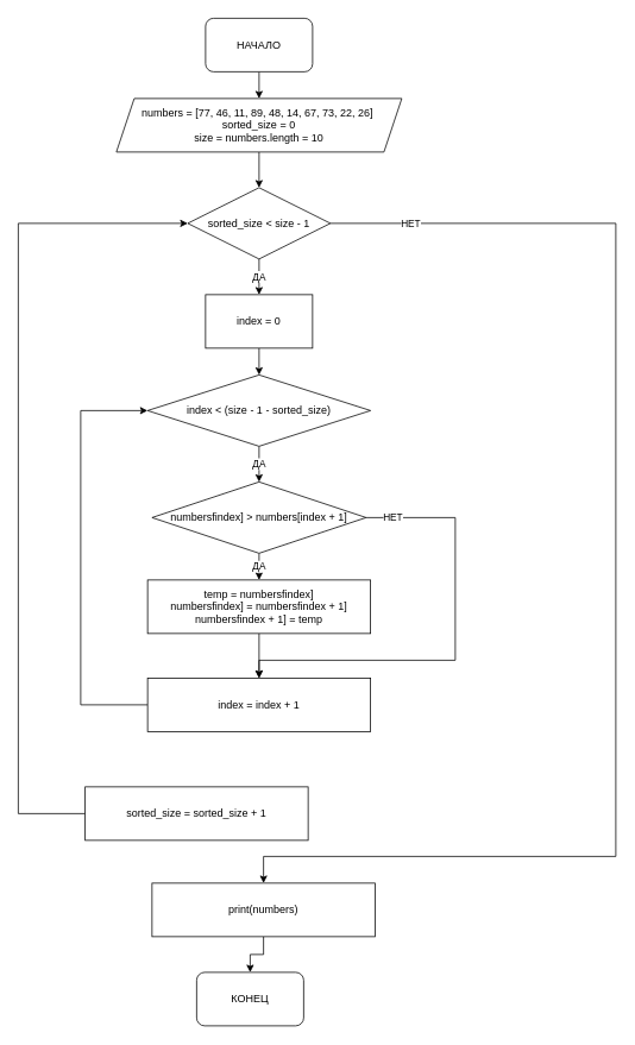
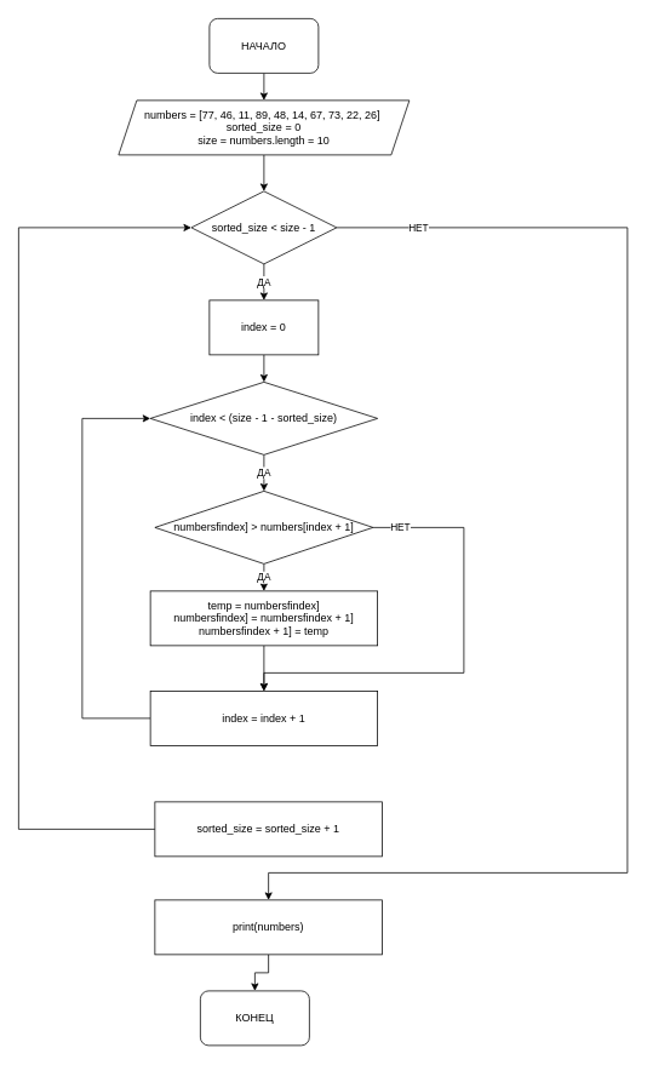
- <mxCell id="21" value="sorted_size = sorted_size + 1" style="rounded=0;whiteSpace=wrap;html=1;" vertex="1" parent="1"><mxGeometry x="95" y="882" width="250" height="60" as="geometry" /></mxCell>
+ <mxCell id="21" value="sorted_size = sorted_size + 1" style="rounded=0;whiteSpace=wrap;html=1;" vertex="1" parent="1"><mxGeometry x="170" y="882" width="250" height="60" as="geometry" /></mxCell>
